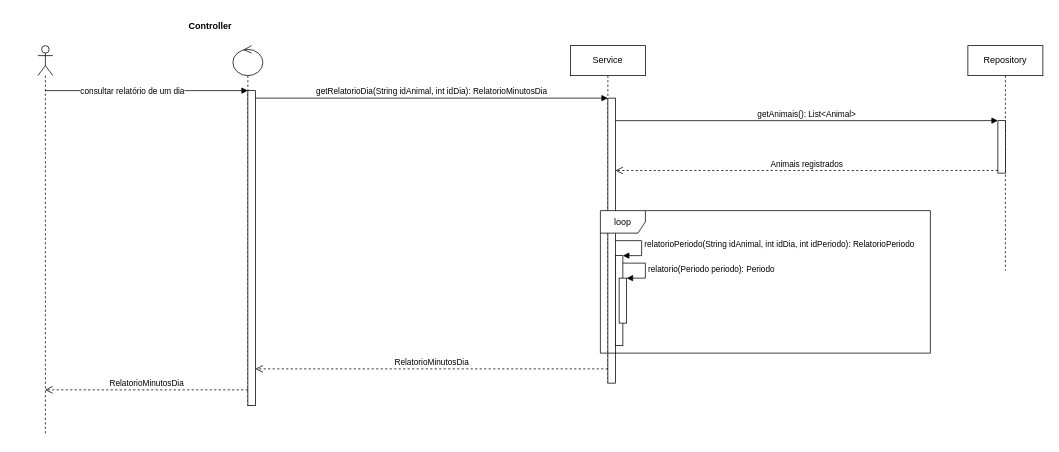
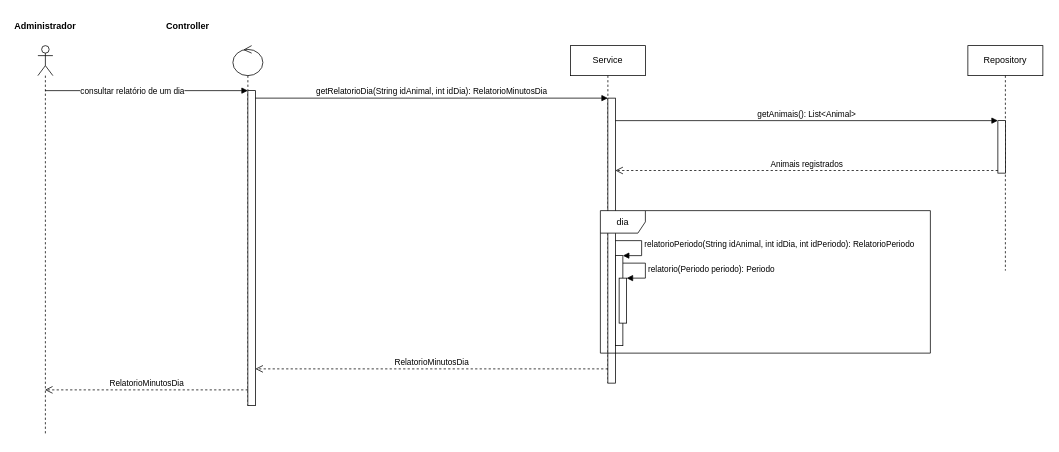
+ <mxCell id="3" value="Administrador" style="text;align=center;fontStyle=1;verticalAlign=middle;spacingLeft=3;spacingRight=3;strokeColor=none;rotatable=0;points=[[0,0.5],[1,0.5]];portConstraint=eastwest;" vertex="1" parent="1"><mxGeometry x="20" y="20" width="80" height="26" as="geometry" /></mxCell>
- <mxCell id="6" value="Controller" style="text;align=center;fontStyle=1;verticalAlign=middle;spacingLeft=3;spacingRight=3;strokeColor=none;rotatable=0;points=[[0,0.5],[1,0.5]];portConstraint=eastwest;" vertex="1" parent="1"><mxGeometry x="240" y="20" width="80" height="26" as="geometry" /></mxCell>
+ <mxCell id="6" value="Controller" style="text;align=center;fontStyle=1;verticalAlign=middle;spacingLeft=3;spacingRight=3;strokeColor=none;rotatable=0;points=[[0,0.5],[1,0.5]];portConstraint=eastwest;" vertex="1" parent="1"><mxGeometry x="210" y="20" width="80" height="26" as="geometry" /></mxCell>
- <mxCell id="21" value="loop" style="shape=umlFrame;whiteSpace=wrap;html=1;" vertex="1" parent="1"><mxGeometry x="800" y="280" width="440" height="190" as="geometry" /></mxCell>
+ <mxCell id="21" value="dia" style="shape=umlFrame;whiteSpace=wrap;html=1;" vertex="1" parent="1"><mxGeometry x="800" y="280" width="440" height="190" as="geometry" /></mxCell>
